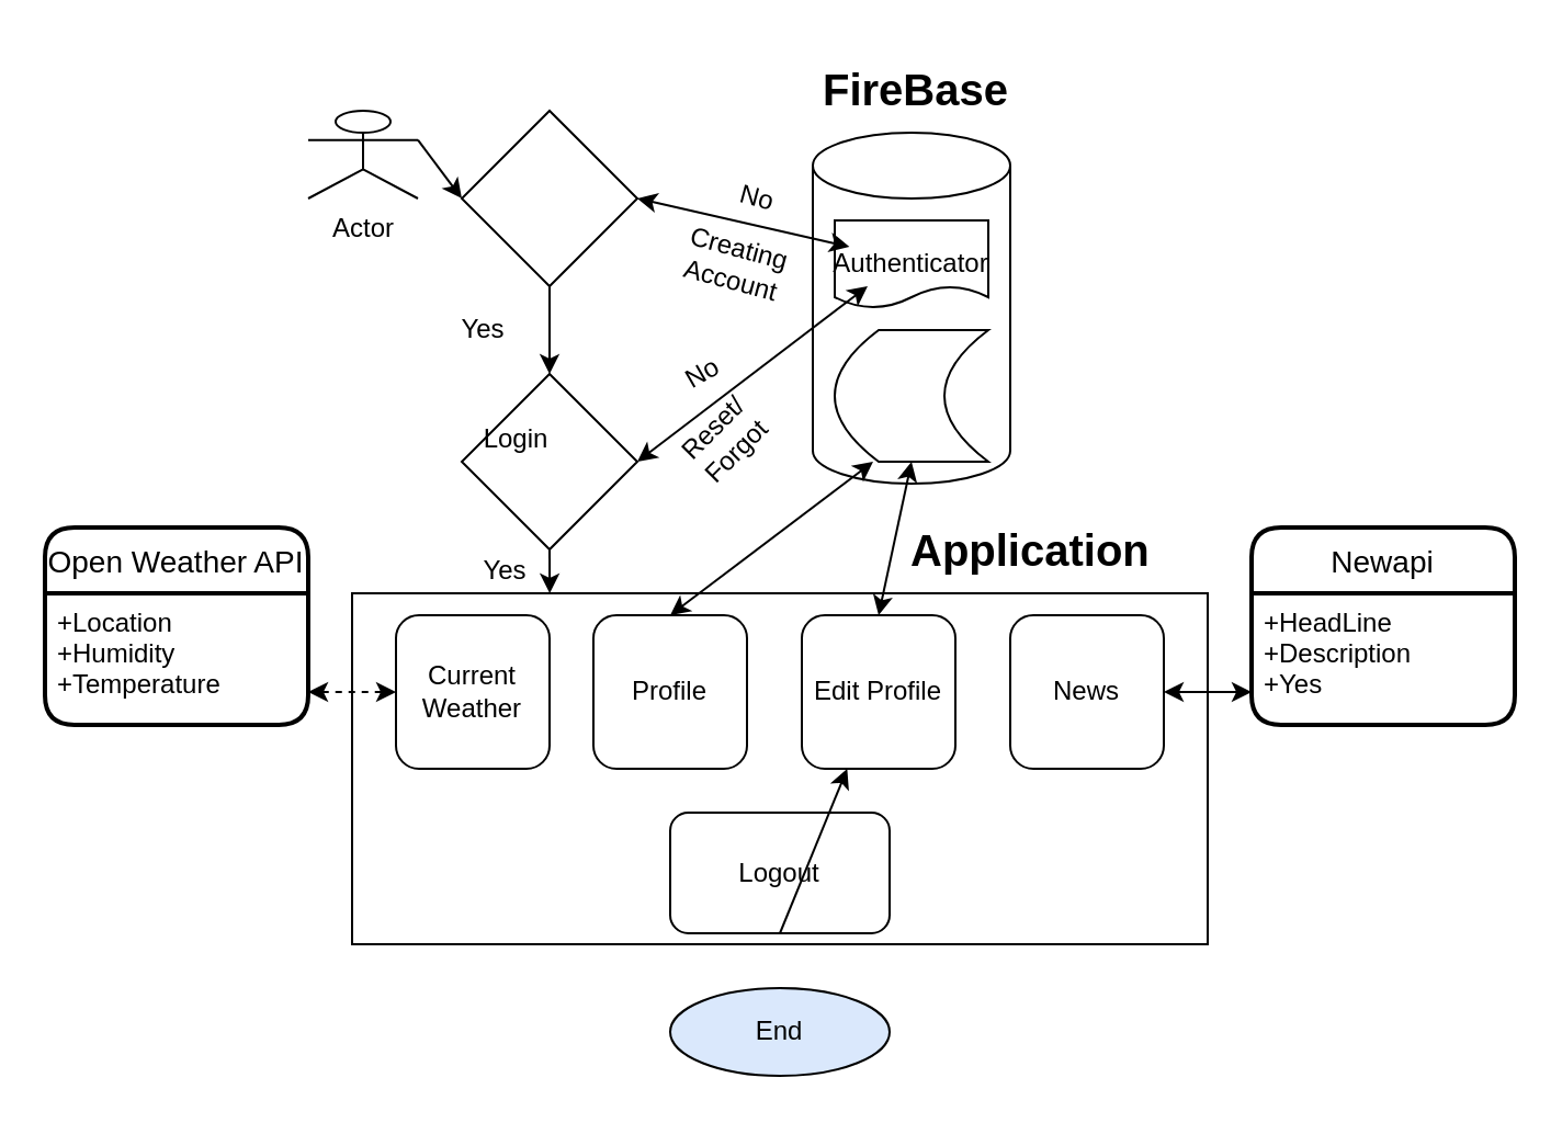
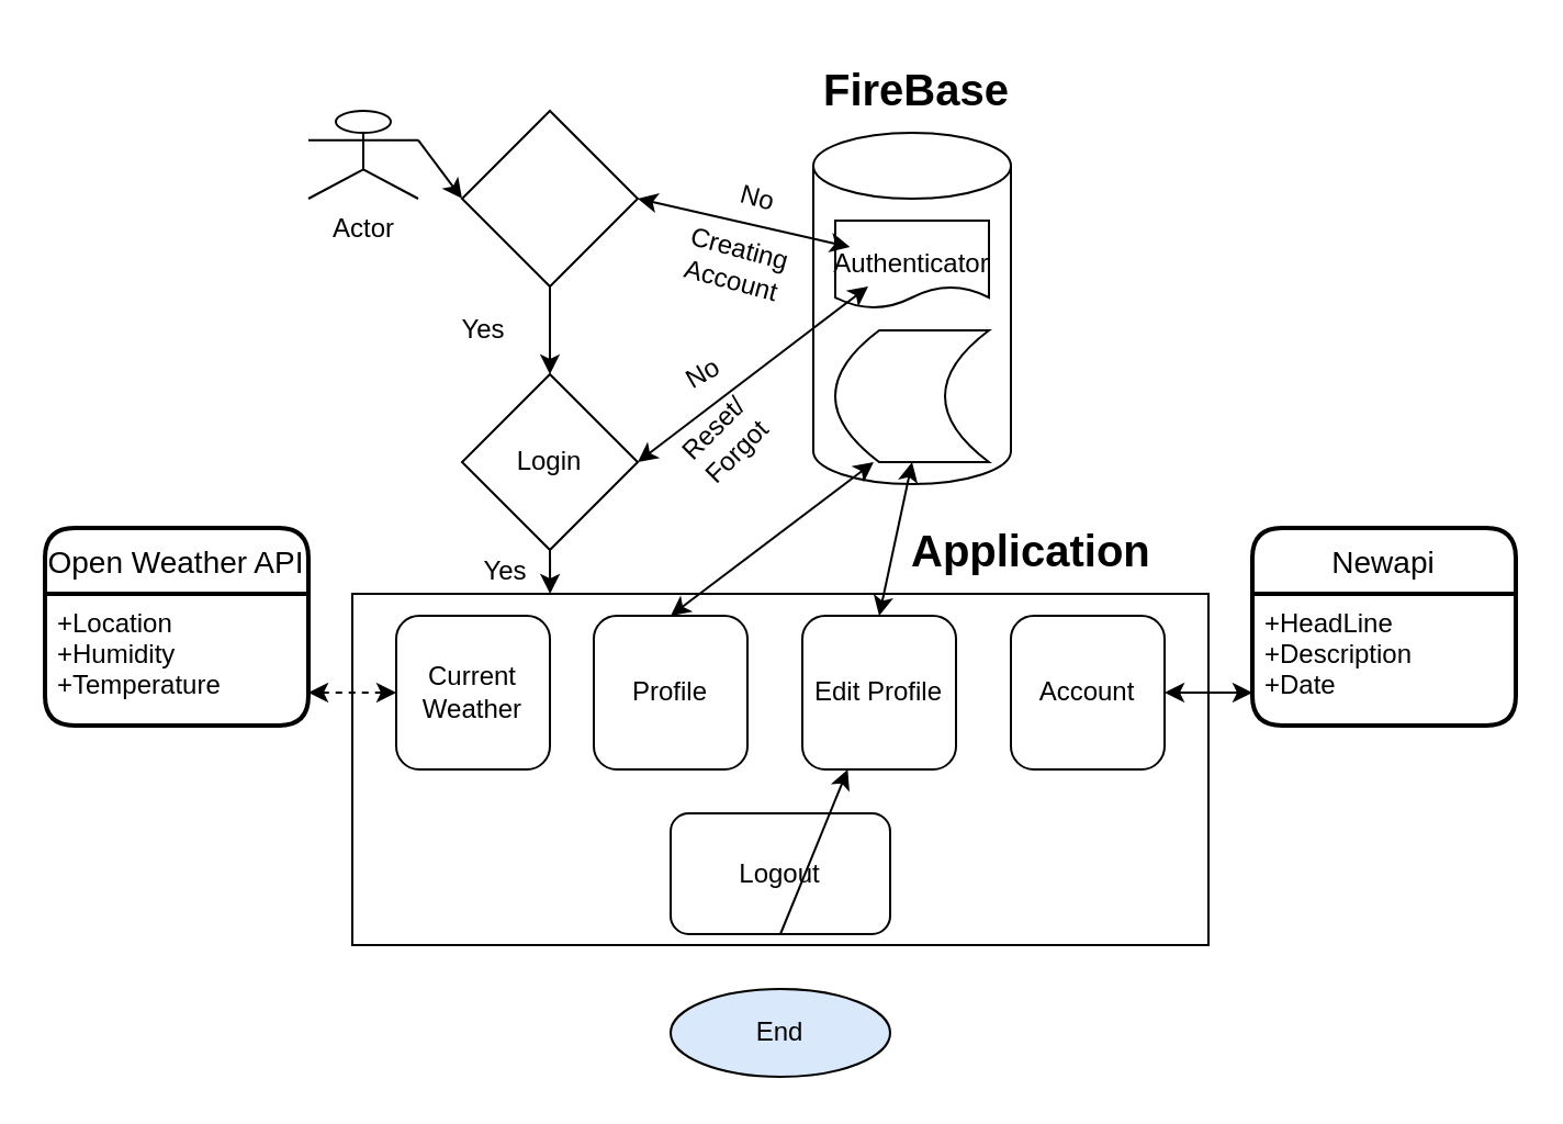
- <mxCell id="34" value="Login" style="text;html=1;strokeColor=none;fillColor=none;align=center;verticalAlign=middle;whiteSpace=wrap;rounded=0;" vertex="1" parent="1"><mxGeometry x="215" y="190" width="40" height="20" as="geometry" /></mxCell>
+ <mxCell id="34" value="Login" style="text;html=1;strokeColor=none;fillColor=none;align=center;verticalAlign=middle;whiteSpace=wrap;rounded=0;" vertex="1" parent="1"><mxGeometry x="230" y="200" width="40" height="20" as="geometry" /></mxCell>
- <mxCell id="24" value="+HeadLine&#10;+Description&#10;+Yes" style="align=left;strokeColor=none;fillColor=none;spacingLeft=4;fontSize=12;verticalAlign=top;resizable=0;rotatable=0;part=1;" vertex="1" parent="23"><mxGeometry y="30" width="120" height="60" as="geometry" /></mxCell>
+ <mxCell id="24" value="+HeadLine&#10;+Description&#10;+Date" style="align=left;strokeColor=none;fillColor=none;spacingLeft=4;fontSize=12;verticalAlign=top;resizable=0;rotatable=0;part=1;" vertex="1" parent="23"><mxGeometry y="30" width="120" height="60" as="geometry" /></mxCell>
- <mxCell id="16" value="News" style="shape=ext;rounded=1;html=1;whiteSpace=wrap;" vertex="1" parent="1"><mxGeometry x="460" y="280" width="70" height="70" as="geometry" /></mxCell>
+ <mxCell id="16" value="Account" style="shape=ext;rounded=1;html=1;whiteSpace=wrap;" vertex="1" parent="1"><mxGeometry x="460" y="280" width="70" height="70" as="geometry" /></mxCell>
